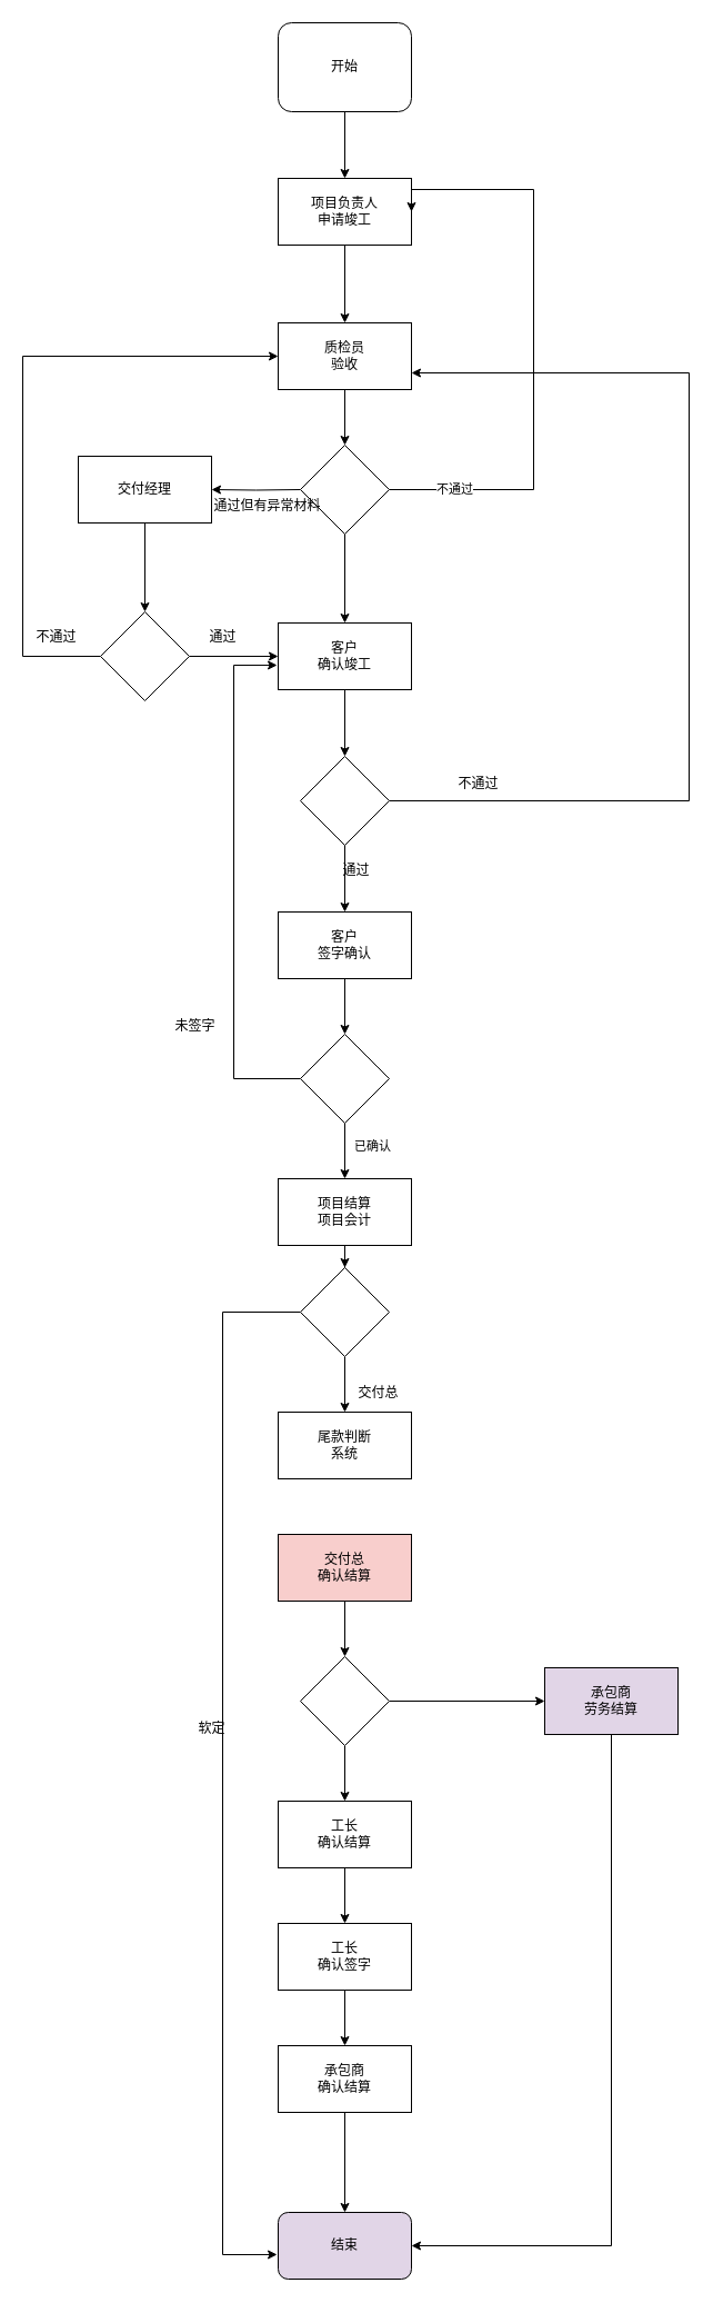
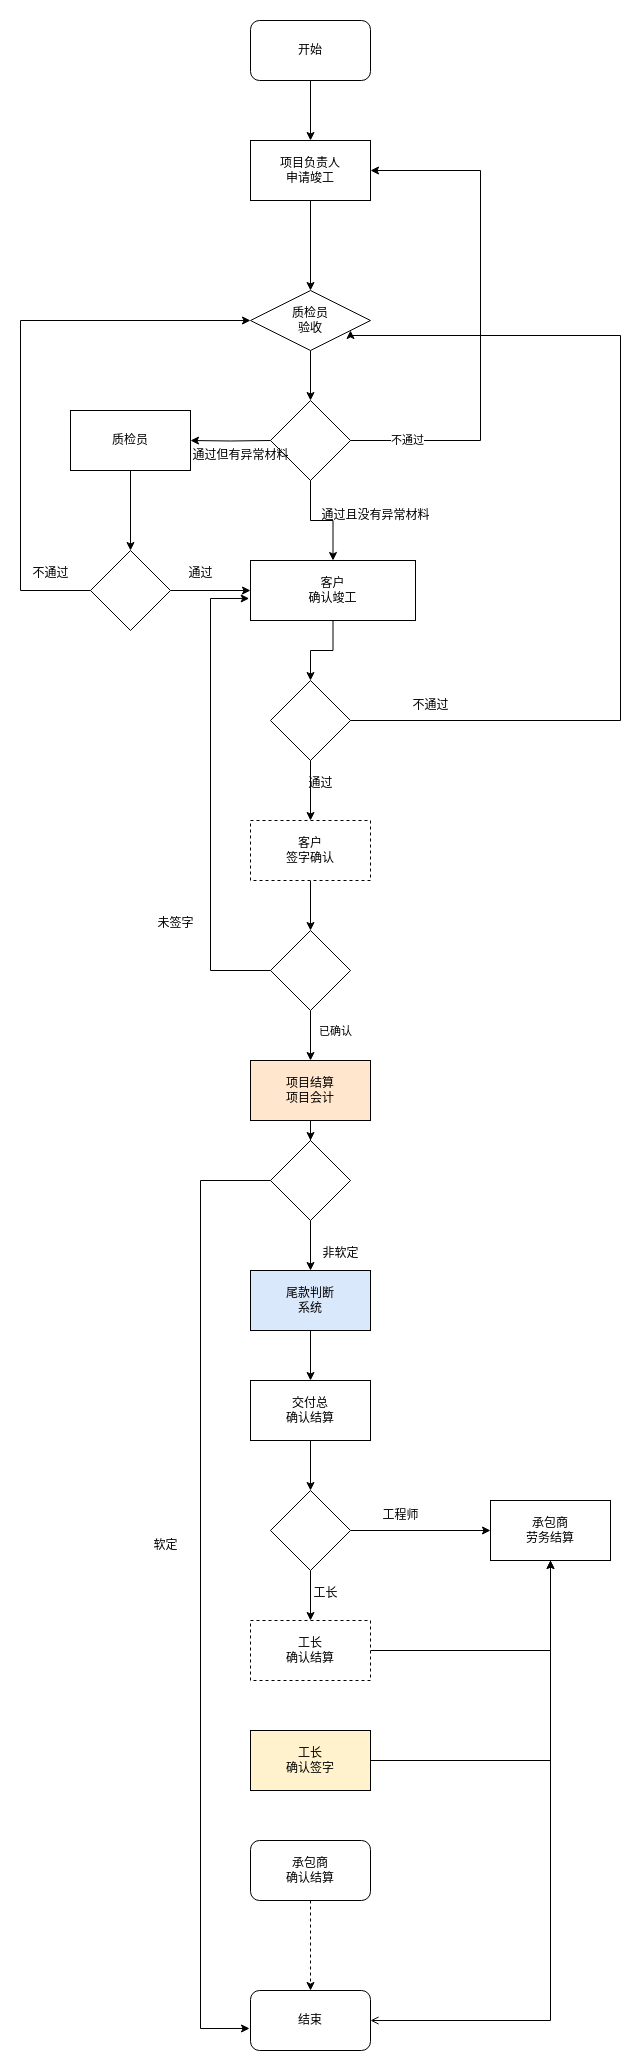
- <mxCell id="3" value="开始" style="rounded=1;whiteSpace=wrap;html=1;" vertex="1" parent="1"><mxGeometry x="250" y="20" width="120" height="80" as="geometry" /></mxCell>
+ <mxCell id="3" value="开始" style="rounded=1;whiteSpace=wrap;html=1;" vertex="1" parent="1"><mxGeometry x="250" y="20" width="120" height="60" as="geometry" /></mxCell>
- <mxCell id="5" value="项目负责人&lt;div&gt;申请竣工&lt;/div&gt;" style="rounded=0;whiteSpace=wrap;html=1;" vertex="1" parent="1"><mxGeometry x="250" y="160" width="120" height="60" as="geometry" /></mxCell>
+ <mxCell id="5" value="项目负责人&lt;div&gt;申请竣工&lt;/div&gt;" style="rounded=0;whiteSpace=wrap;html=1;" vertex="1" parent="1"><mxGeometry x="250" y="140" width="120" height="60" as="geometry" /></mxCell>
- <mxCell id="7" value="质检员&lt;div&gt;验收&lt;/div&gt;" style="rounded=0;whiteSpace=wrap;html=1;" vertex="1" parent="1"><mxGeometry x="250" y="290" width="120" height="60" as="geometry" /></mxCell>
+ <mxCell id="7" value="质检员&lt;div&gt;验收&lt;/div&gt;" style="rhombus;whiteSpace=wrap;html=1;" vertex="1" parent="1"><mxGeometry x="250" y="290" width="120" height="60" as="geometry" /></mxCell>
- <mxCell id="14" value="交付经理" style="rounded=0;whiteSpace=wrap;html=1;" vertex="1" parent="1"><mxGeometry x="70" y="410" width="120" height="60" as="geometry" /></mxCell>
+ <mxCell id="14" value="质检员" style="rounded=0;whiteSpace=wrap;html=1;" vertex="1" parent="1"><mxGeometry x="70" y="410" width="120" height="60" as="geometry" /></mxCell>
+ <mxCell id="55" value="通过且没有异常材料" style="text;html=1;align=center;verticalAlign=middle;resizable=0;points=[];autosize=1;strokeColor=none;fillColor=none;" vertex="1" parent="1"><mxGeometry x="310" y="500" width="130" height="30" as="geometry" /></mxCell>
- <mxCell id="16" value="客户&lt;div&gt;确认竣工&lt;/div&gt;" style="rounded=0;whiteSpace=wrap;html=1;" vertex="1" parent="1"><mxGeometry x="250" y="560" width="120" height="60" as="geometry" /></mxCell>
+ <mxCell id="16" value="客户&lt;div&gt;确认竣工&lt;/div&gt;" style="rounded=0;whiteSpace=wrap;html=1;" vertex="1" parent="1"><mxGeometry x="250" y="560" width="165" height="60" as="geometry" /></mxCell>
- <mxCell id="24" value="客户&lt;div&gt;签字确认&lt;/div&gt;" style="rounded=0;whiteSpace=wrap;html=1;" vertex="1" parent="1"><mxGeometry x="250" y="820" width="120" height="60" as="geometry" /></mxCell>
+ <mxCell id="24" value="客户&lt;div&gt;签字确认&lt;/div&gt;" style="rounded=0;whiteSpace=wrap;html=1;dashed=1;" vertex="1" parent="1"><mxGeometry x="250" y="820" width="120" height="60" as="geometry" /></mxCell>
- <mxCell id="30" value="项目结算&lt;br&gt;项目会计" style="rounded=0;whiteSpace=wrap;html=1;" vertex="1" parent="1"><mxGeometry x="250" y="1060" width="120" height="60" as="geometry" /></mxCell>
+ <mxCell id="30" value="项目结算&lt;br&gt;项目会计" style="rounded=0;whiteSpace=wrap;html=1;fillColor=#ffe6cc;" vertex="1" parent="1"><mxGeometry x="250" y="1060" width="120" height="60" as="geometry" /></mxCell>
- <mxCell id="51" value="交付总" style="text;html=1;align=center;verticalAlign=middle;resizable=0;points=[];autosize=1;strokeColor=none;fillColor=none;" vertex="1" parent="1"><mxGeometry x="310" y="1238" width="60" height="30" as="geometry" /></mxCell>
+ <mxCell id="51" value="非软定" style="text;html=1;align=center;verticalAlign=middle;resizable=0;points=[];autosize=1;strokeColor=none;fillColor=none;" vertex="1" parent="1"><mxGeometry x="310" y="1238" width="60" height="30" as="geometry" /></mxCell>
- <mxCell id="32" value="尾款判断&lt;br&gt;系统" style="rounded=0;whiteSpace=wrap;html=1;" vertex="1" parent="1"><mxGeometry x="250" y="1270" width="120" height="60" as="geometry" /></mxCell>
+ <mxCell id="32" value="尾款判断&lt;br&gt;系统" style="rounded=0;whiteSpace=wrap;html=1;fillColor=#dae8fc;" vertex="1" parent="1"><mxGeometry x="250" y="1270" width="120" height="60" as="geometry" /></mxCell>
+ <mxCell id="31" value="" style="edgeStyle=orthogonalEdgeStyle;rounded=0;orthogonalLoop=1;jettySize=auto;html=1;" edge="1" parent="1" source="32" target="36"><mxGeometry relative="1" as="geometry" /></mxCell>
- <mxCell id="36" value="交付总&lt;br&gt;确认结算" style="rounded=0;whiteSpace=wrap;html=1;fillColor=#f8cecc;" vertex="1" parent="1"><mxGeometry x="250" y="1380" width="120" height="60" as="geometry" /></mxCell>
+ <mxCell id="36" value="交付总&lt;br&gt;确认结算" style="rounded=0;whiteSpace=wrap;html=1;" vertex="1" parent="1"><mxGeometry x="250" y="1380" width="120" height="60" as="geometry" /></mxCell>
+ <mxCell id="52" value="工程师" style="text;html=1;align=center;verticalAlign=middle;resizable=0;points=[];autosize=1;strokeColor=none;fillColor=none;" vertex="1" parent="1"><mxGeometry x="370" y="1500" width="60" height="30" as="geometry" /></mxCell>
- <mxCell id="38" value="承包商&lt;br&gt;劳务结算" style="rounded=0;whiteSpace=wrap;html=1;fillColor=#e1d5e7;" vertex="1" parent="1"><mxGeometry x="490" y="1500" width="120" height="60" as="geometry" /></mxCell>
+ <mxCell id="38" value="承包商&lt;br&gt;劳务结算" style="rounded=0;whiteSpace=wrap;html=1;" vertex="1" parent="1"><mxGeometry x="490" y="1500" width="120" height="60" as="geometry" /></mxCell>
- <mxCell id="50" value="软定" style="text;html=1;align=center;verticalAlign=middle;resizable=0;points=[];autosize=1;strokeColor=none;fillColor=none;" vertex="1" parent="1"><mxGeometry x="165" y="1540" width="50" height="30" as="geometry" /></mxCell>
+ <mxCell id="50" value="软定" style="text;html=1;align=center;verticalAlign=middle;resizable=0;points=[];autosize=1;strokeColor=none;fillColor=none;" vertex="1" parent="1"><mxGeometry x="140" y="1530" width="50" height="30" as="geometry" /></mxCell>
+ <mxCell id="53" value="工长" style="text;html=1;align=center;verticalAlign=middle;resizable=0;points=[];autosize=1;strokeColor=none;fillColor=none;" vertex="1" parent="1"><mxGeometry x="300" y="1578" width="50" height="30" as="geometry" /></mxCell>
- <mxCell id="43" value="工长&lt;br&gt;确认结算" style="rounded=0;whiteSpace=wrap;html=1;" vertex="1" parent="1"><mxGeometry x="250" y="1620" width="120" height="60" as="geometry" /></mxCell>
+ <mxCell id="43" value="工长&lt;br&gt;确认结算" style="rounded=0;whiteSpace=wrap;html=1;dashed=1;" vertex="1" parent="1"><mxGeometry x="250" y="1620" width="120" height="60" as="geometry" /></mxCell>
- <mxCell id="42" value="" style="edgeStyle=orthogonalEdgeStyle;rounded=0;orthogonalLoop=1;jettySize=auto;html=1;" edge="1" parent="1" source="43" target="45"><mxGeometry relative="1" as="geometry" /></mxCell>
+ <mxCell id="42" value="" style="edgeStyle=orthogonalEdgeStyle;rounded=0;orthogonalLoop=1;jettySize=auto;html=1;" edge="1" parent="1" source="43" target="38"><mxGeometry relative="1" as="geometry" /></mxCell>
- <mxCell id="45" value="工长&lt;br&gt;确认签字" style="rounded=0;whiteSpace=wrap;html=1;" vertex="1" parent="1"><mxGeometry x="250" y="1730" width="120" height="60" as="geometry" /></mxCell>
+ <mxCell id="45" value="工长&lt;br&gt;确认签字" style="rounded=0;whiteSpace=wrap;html=1;fillColor=#fff2cc;" vertex="1" parent="1"><mxGeometry x="250" y="1730" width="120" height="60" as="geometry" /></mxCell>
- <mxCell id="44" value="" style="edgeStyle=orthogonalEdgeStyle;rounded=0;orthogonalLoop=1;jettySize=auto;html=1;" edge="1" parent="1" source="45" target="47"><mxGeometry relative="1" as="geometry" /></mxCell>
+ <mxCell id="44" value="" style="edgeStyle=orthogonalEdgeStyle;rounded=0;orthogonalLoop=1;jettySize=auto;html=1;" edge="1" parent="1" source="45" target="38"><mxGeometry relative="1" as="geometry" /></mxCell>
- <mxCell id="47" value="承包商&lt;div&gt;确认结算&lt;/div&gt;" style="rounded=0;whiteSpace=wrap;html=1;" vertex="1" parent="1"><mxGeometry x="250" y="1840" width="120" height="60" as="geometry" /></mxCell>
+ <mxCell id="47" value="承包商&lt;div&gt;确认结算&lt;/div&gt;" style="whiteSpace=wrap;html=1;rounded=1;" vertex="1" parent="1"><mxGeometry x="250" y="1840" width="120" height="60" as="geometry" /></mxCell>
- <mxCell id="46" value="" style="edgeStyle=orthogonalEdgeStyle;rounded=0;orthogonalLoop=1;jettySize=auto;html=1;" edge="1" parent="1" source="47" target="48"><mxGeometry relative="1" as="geometry" /></mxCell>
+ <mxCell id="46" value="" style="edgeStyle=orthogonalEdgeStyle;rounded=0;orthogonalLoop=1;jettySize=auto;html=1;dashed=1;" edge="1" parent="1" source="47" target="48"><mxGeometry relative="1" as="geometry" /></mxCell>
- <mxCell id="48" value="结束" style="rounded=1;whiteSpace=wrap;html=1;fillColor=#e1d5e7;" vertex="1" parent="1"><mxGeometry x="250" y="1990" width="120" height="60" as="geometry" /></mxCell>
+ <mxCell id="48" value="结束" style="rounded=1;whiteSpace=wrap;html=1;" vertex="1" parent="1"><mxGeometry x="250" y="1990" width="120" height="60" as="geometry" /></mxCell>
- <mxCell id="37" style="edgeStyle=orthogonalEdgeStyle;rounded=0;orthogonalLoop=1;jettySize=auto;html=1;entryX=1;entryY=0.5;entryDx=0;entryDy=0;" edge="1" parent="1" source="38" target="48"><mxGeometry relative="1" as="geometry"><Array as="points"><mxPoint x="550" y="2020" /></Array></mxGeometry></mxCell>
+ <mxCell id="37" style="edgeStyle=orthogonalEdgeStyle;rounded=0;orthogonalLoop=1;jettySize=auto;html=1;entryX=1;entryY=0.5;entryDx=0;entryDy=0;endArrow=open;" edge="1" parent="1" source="38" target="48"><mxGeometry relative="1" as="geometry"><Array as="points"><mxPoint x="550" y="2020" /></Array></mxGeometry></mxCell>
